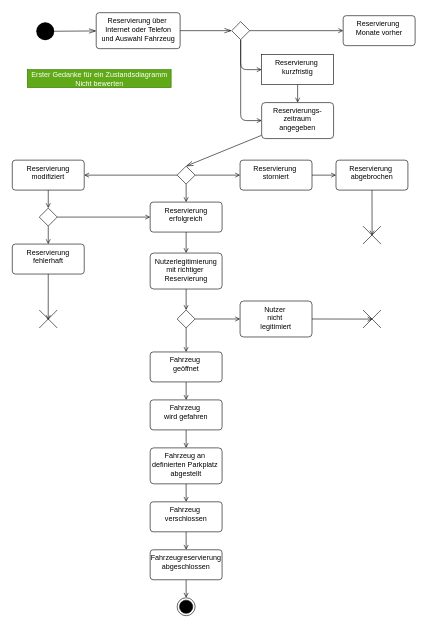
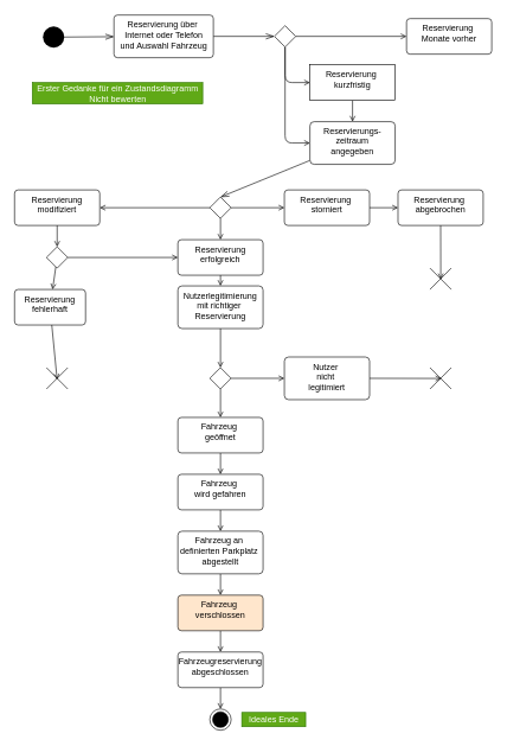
- <mxCell id="25" value="Reservierung&lt;br&gt;fehlerhaft" style="whiteSpace=wrap;html=1;verticalAlign=top;rounded=1;arcSize=10;dashed=0;" parent="1" vertex="1"><mxGeometry x="20" y="406" width="120" height="50" as="geometry" /></mxCell>
+ <mxCell id="25" value="Reservierung&lt;br&gt;fehlerhaft" style="whiteSpace=wrap;html=1;verticalAlign=top;rounded=1;arcSize=10;dashed=0;" parent="1" vertex="1"><mxGeometry x="20" y="406" width="100" height="50" as="geometry" /></mxCell>
- <mxCell id="30" value="Nutzerlegitimierung&lt;br&gt;mit richtiger&amp;nbsp;&lt;br&gt;Reservierung" style="whiteSpace=wrap;html=1;verticalAlign=top;rounded=1;arcSize=10;dashed=0;" parent="1" vertex="1"><mxGeometry x="250" y="421" width="120" height="60" as="geometry" /></mxCell>
+ <mxCell id="30" value="Nutzerlegitimierung&lt;br&gt;mit richtiger&amp;nbsp;&lt;br&gt;Reservierung" style="whiteSpace=wrap;html=1;verticalAlign=top;rounded=1;arcSize=10;dashed=0;" parent="1" vertex="1"><mxGeometry x="250" y="401" width="120" height="60" as="geometry" /></mxCell>
- <mxCell id="43" value="Fahrzeug&amp;nbsp;&lt;br&gt;verschlossen" style="whiteSpace=wrap;html=1;verticalAlign=top;rounded=1;arcSize=10;dashed=0;" parent="1" vertex="1"><mxGeometry x="250" y="836" width="120" height="50" as="geometry" /></mxCell>
+ <mxCell id="43" value="Fahrzeug&amp;nbsp;&lt;br&gt;verschlossen" style="whiteSpace=wrap;html=1;verticalAlign=top;rounded=1;arcSize=10;dashed=0;fillColor=#ffe6cc;" parent="1" vertex="1"><mxGeometry x="250" y="836" width="120" height="50" as="geometry" /></mxCell>
+ <mxCell id="51" value="Ideales Ende" style="text;html=1;align=center;verticalAlign=middle;resizable=0;points=[];autosize=1;strokeColor=#2D7600;fillColor=#60a917;fontColor=#ffffff;" parent="1" vertex="1"><mxGeometry x="340" y="1001" width="90" height="20" as="geometry" /></mxCell>
